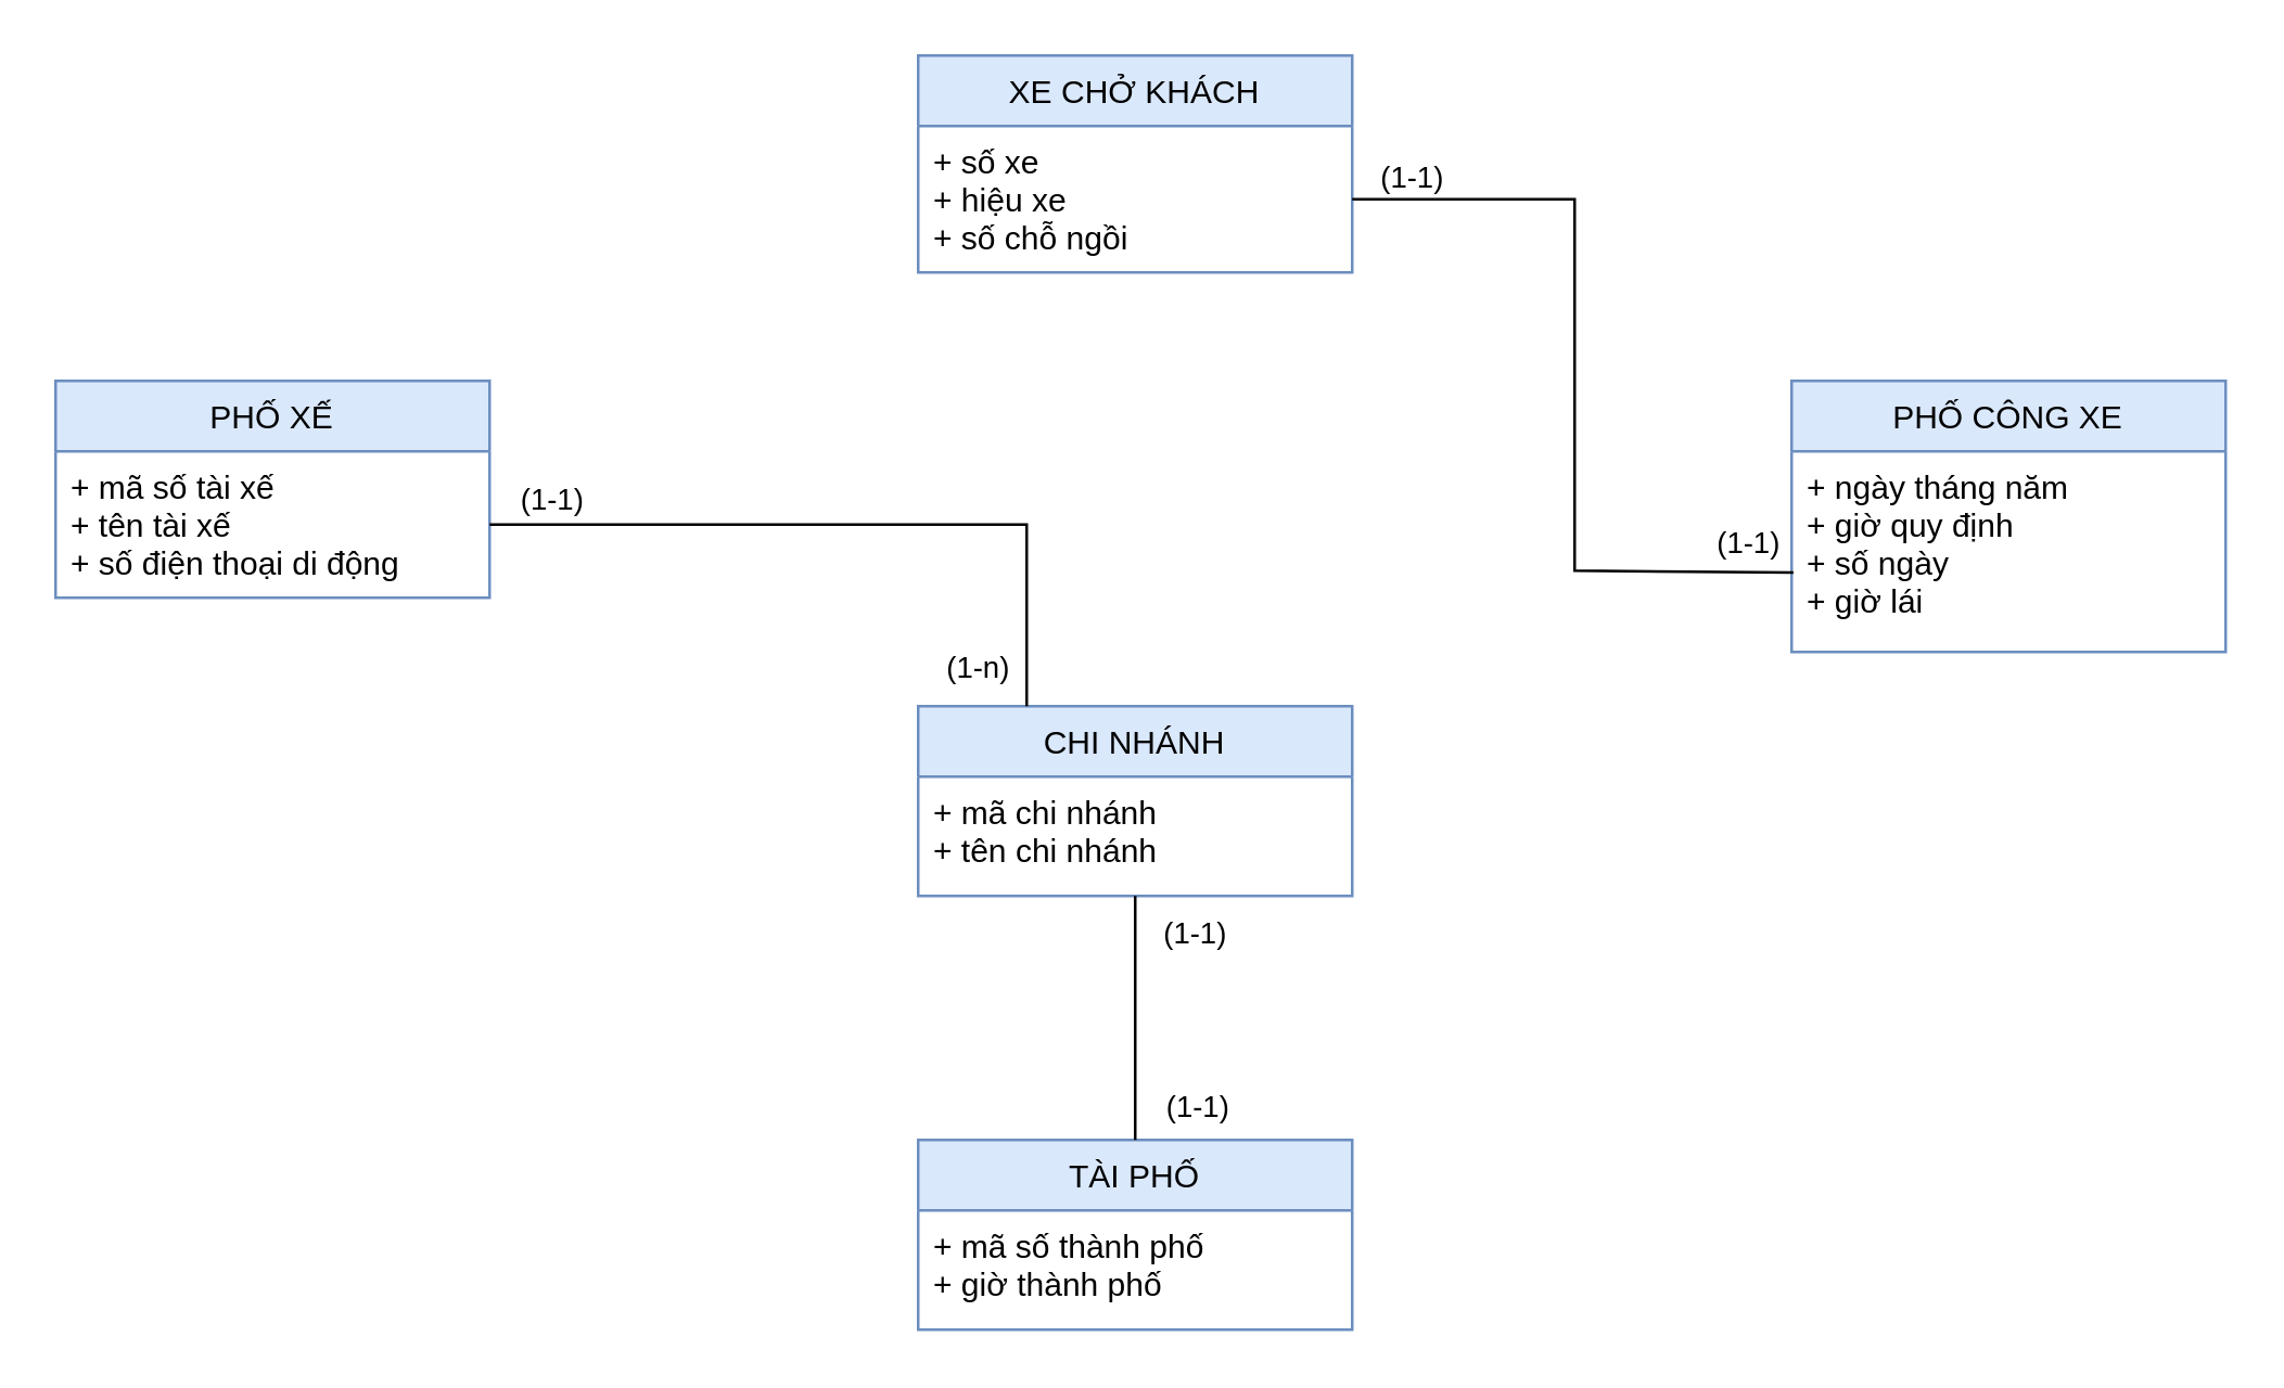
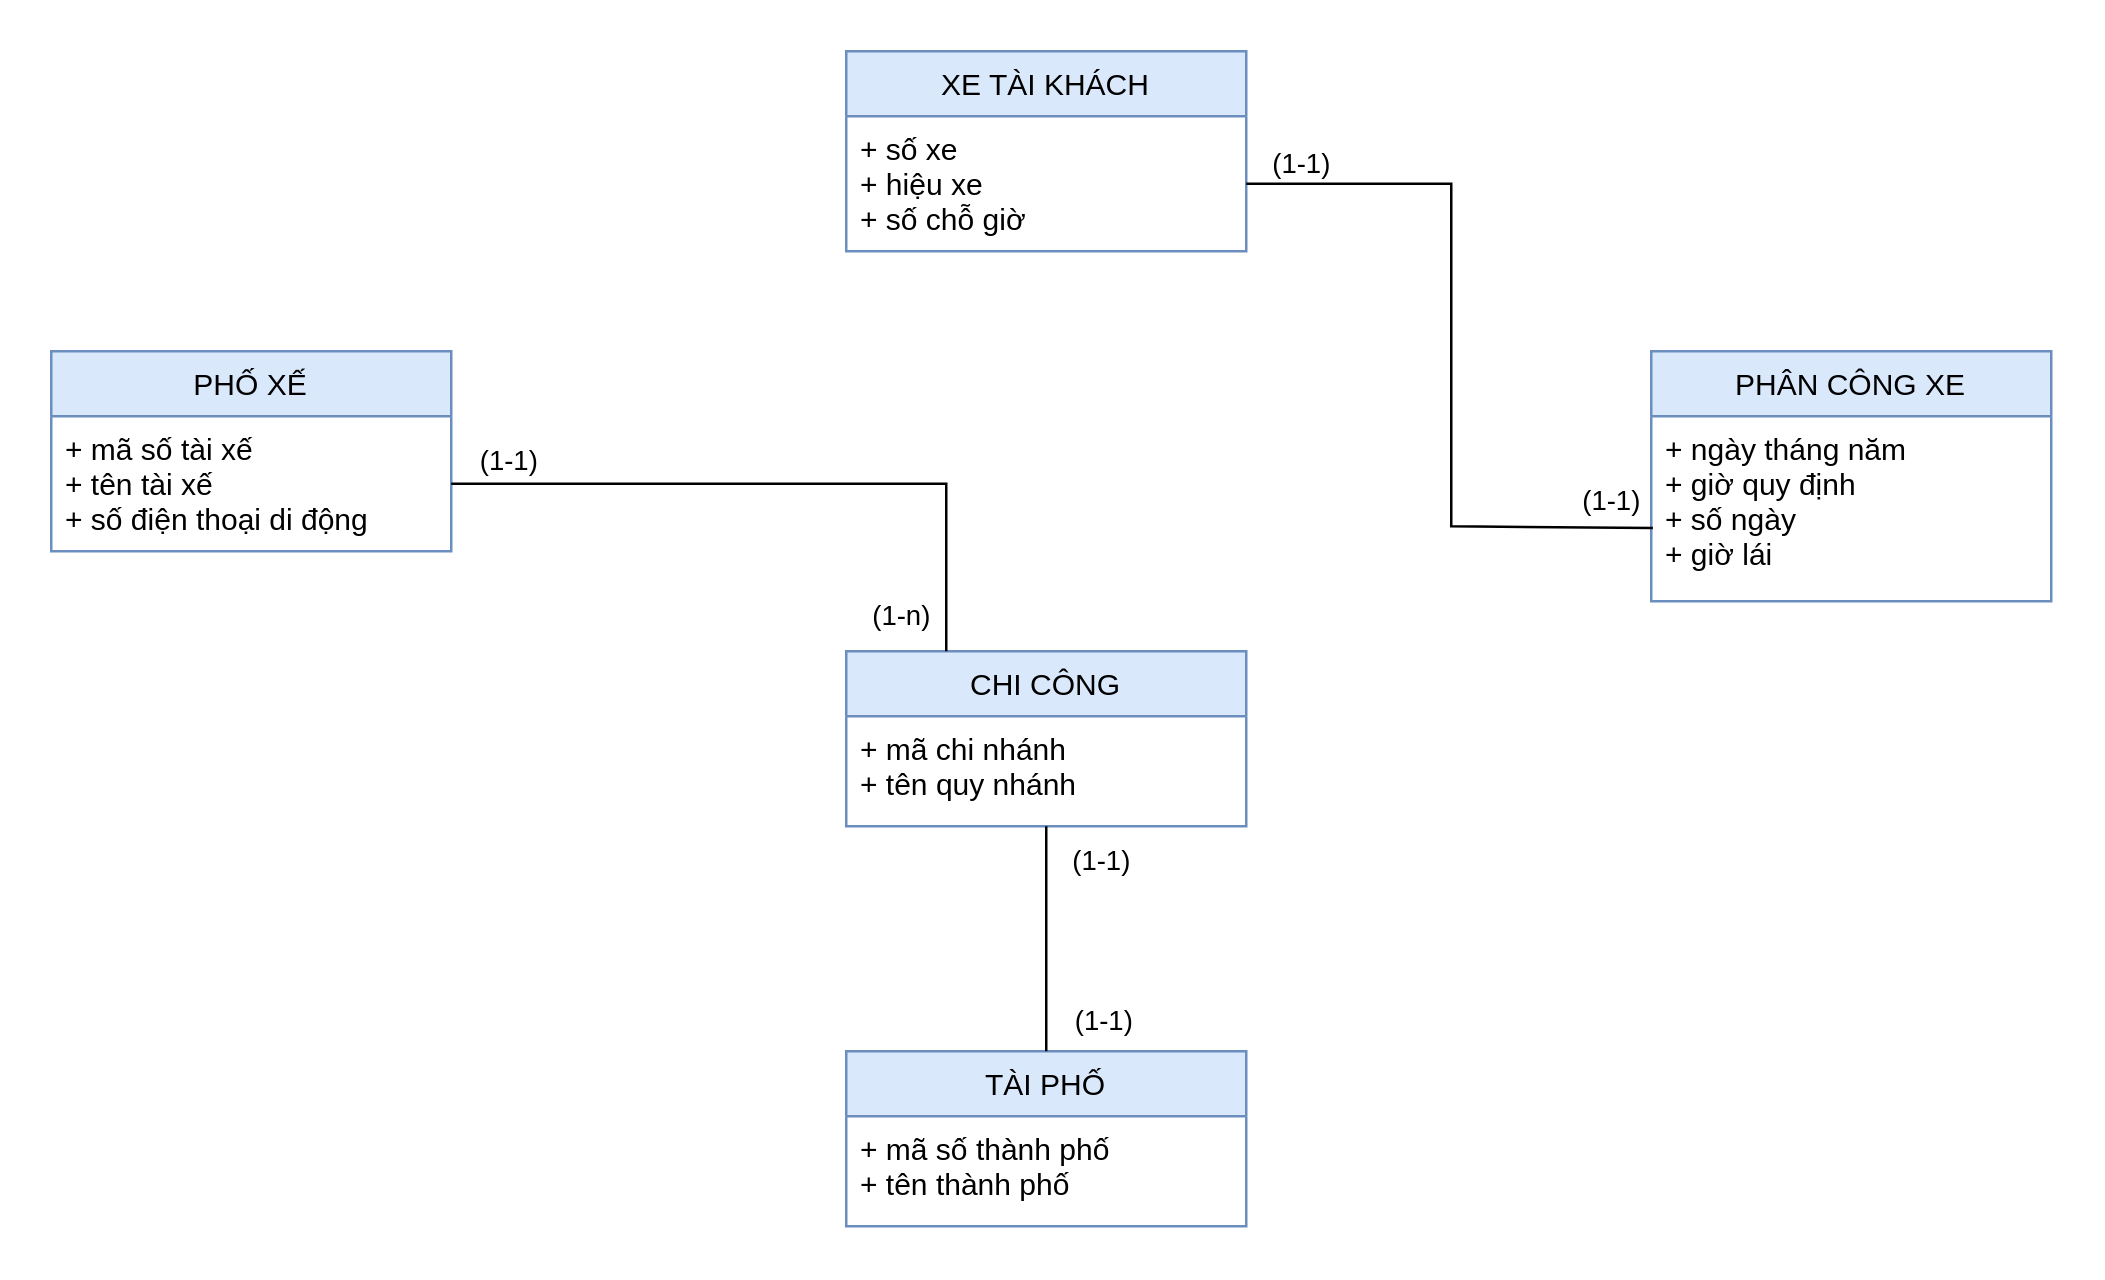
- <mxCell id="2" value="XE CHỞ KHÁCH" style="swimlane;fontStyle=0;childLayout=stackLayout;horizontal=1;startSize=26;fillColor=#dae8fc;horizontalStack=0;resizeParent=1;resizeParentMax=0;resizeLast=0;collapsible=1;marginBottom=0;strokeColor=#6c8ebf;" vertex="1" parent="1"><mxGeometry x="338" y="20" width="160" height="80" as="geometry" /></mxCell>
+ <mxCell id="2" value="XE TÀI KHÁCH" style="swimlane;fontStyle=0;childLayout=stackLayout;horizontal=1;startSize=26;fillColor=#dae8fc;horizontalStack=0;resizeParent=1;resizeParentMax=0;resizeLast=0;collapsible=1;marginBottom=0;strokeColor=#6c8ebf;" vertex="1" parent="1"><mxGeometry x="338" y="20" width="160" height="80" as="geometry" /></mxCell>
- <mxCell id="3" value="+ số xe&#10;+ hiệu xe&#10;+ số chỗ ngồi" style="text;strokeColor=none;fillColor=none;align=left;verticalAlign=top;spacingLeft=4;spacingRight=4;overflow=hidden;rotatable=0;points=[[0,0.5],[1,0.5]];portConstraint=eastwest;" vertex="1" parent="2"><mxGeometry y="26" width="160" height="54" as="geometry" /></mxCell>
+ <mxCell id="3" value="+ số xe&#10;+ hiệu xe&#10;+ số chỗ giờ" style="text;strokeColor=none;fillColor=none;align=left;verticalAlign=top;spacingLeft=4;spacingRight=4;overflow=hidden;rotatable=0;points=[[0,0.5],[1,0.5]];portConstraint=eastwest;" vertex="1" parent="2"><mxGeometry y="26" width="160" height="54" as="geometry" /></mxCell>
- <mxCell id="8" value="PHỐ CÔNG XE" style="swimlane;fontStyle=0;childLayout=stackLayout;horizontal=1;startSize=26;fillColor=#dae8fc;horizontalStack=0;resizeParent=1;resizeParentMax=0;resizeLast=0;collapsible=1;marginBottom=0;strokeColor=#6c8ebf;" vertex="1" parent="1"><mxGeometry x="660" y="140" width="160" height="100" as="geometry" /></mxCell>
+ <mxCell id="8" value="PHÂN CÔNG XE" style="swimlane;fontStyle=0;childLayout=stackLayout;horizontal=1;startSize=26;fillColor=#dae8fc;horizontalStack=0;resizeParent=1;resizeParentMax=0;resizeLast=0;collapsible=1;marginBottom=0;strokeColor=#6c8ebf;" vertex="1" parent="1"><mxGeometry x="660" y="140" width="160" height="100" as="geometry" /></mxCell>
- <mxCell id="6" value="CHI NHÁNH" style="swimlane;fontStyle=0;childLayout=stackLayout;horizontal=1;startSize=26;fillColor=#dae8fc;horizontalStack=0;resizeParent=1;resizeParentMax=0;resizeLast=0;collapsible=1;marginBottom=0;strokeColor=#6c8ebf;" vertex="1" parent="1"><mxGeometry x="338" y="260" width="160" height="70" as="geometry" /></mxCell>
+ <mxCell id="6" value="CHI CÔNG" style="swimlane;fontStyle=0;childLayout=stackLayout;horizontal=1;startSize=26;fillColor=#dae8fc;horizontalStack=0;resizeParent=1;resizeParentMax=0;resizeLast=0;collapsible=1;marginBottom=0;strokeColor=#6c8ebf;" vertex="1" parent="1"><mxGeometry x="338" y="260" width="160" height="70" as="geometry" /></mxCell>
- <mxCell id="7" value="+ mã chi nhánh&#10;+ tên chi nhánh" style="text;strokeColor=none;fillColor=none;align=left;verticalAlign=top;spacingLeft=4;spacingRight=4;overflow=hidden;rotatable=0;points=[[0,0.5],[1,0.5]];portConstraint=eastwest;" vertex="1" parent="6"><mxGeometry y="26" width="160" height="44" as="geometry" /></mxCell>
+ <mxCell id="7" value="+ mã chi nhánh&#10;+ tên quy nhánh" style="text;strokeColor=none;fillColor=none;align=left;verticalAlign=top;spacingLeft=4;spacingRight=4;overflow=hidden;rotatable=0;points=[[0,0.5],[1,0.5]];portConstraint=eastwest;" vertex="1" parent="6"><mxGeometry y="26" width="160" height="44" as="geometry" /></mxCell>
- <mxCell id="5" value="+ mã số thành phố&#10;+ giờ thành phố" style="text;strokeColor=none;fillColor=none;align=left;verticalAlign=top;spacingLeft=4;spacingRight=4;overflow=hidden;rotatable=0;points=[[0,0.5],[1,0.5]];portConstraint=eastwest;" vertex="1" parent="4"><mxGeometry y="26" width="160" height="44" as="geometry" /></mxCell>
+ <mxCell id="5" value="+ mã số thành phố&#10;+ tên thành phố" style="text;strokeColor=none;fillColor=none;align=left;verticalAlign=top;spacingLeft=4;spacingRight=4;overflow=hidden;rotatable=0;points=[[0,0.5],[1,0.5]];portConstraint=eastwest;" vertex="1" parent="4"><mxGeometry y="26" width="160" height="44" as="geometry" /></mxCell>
